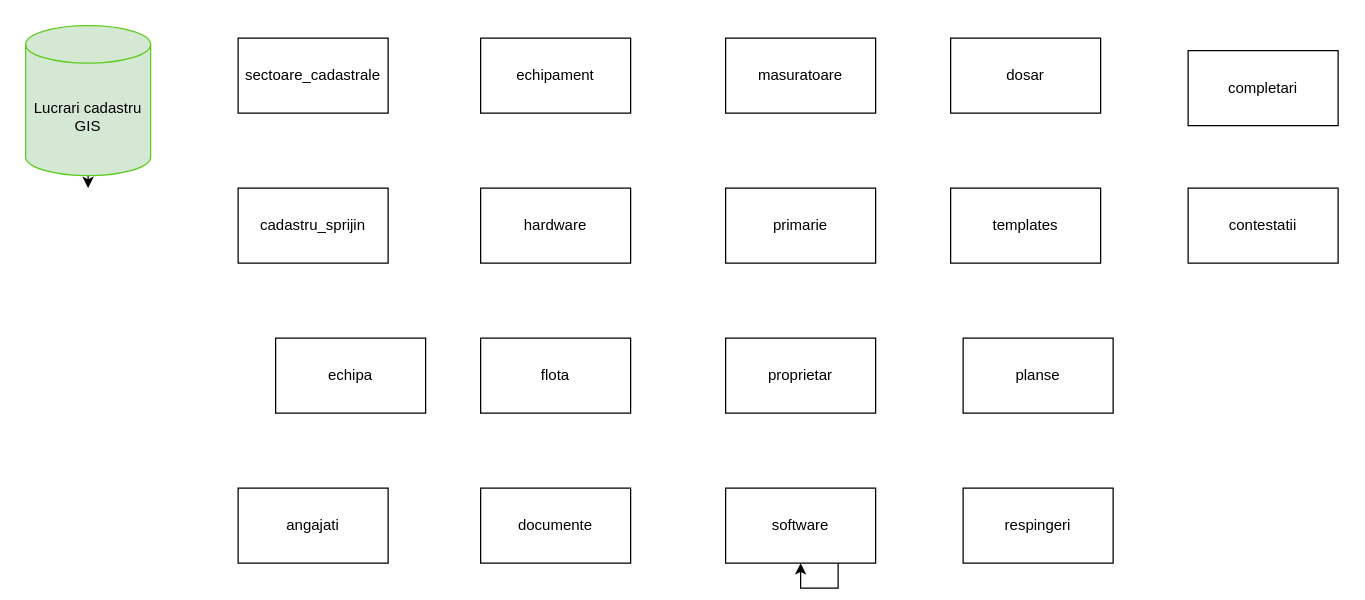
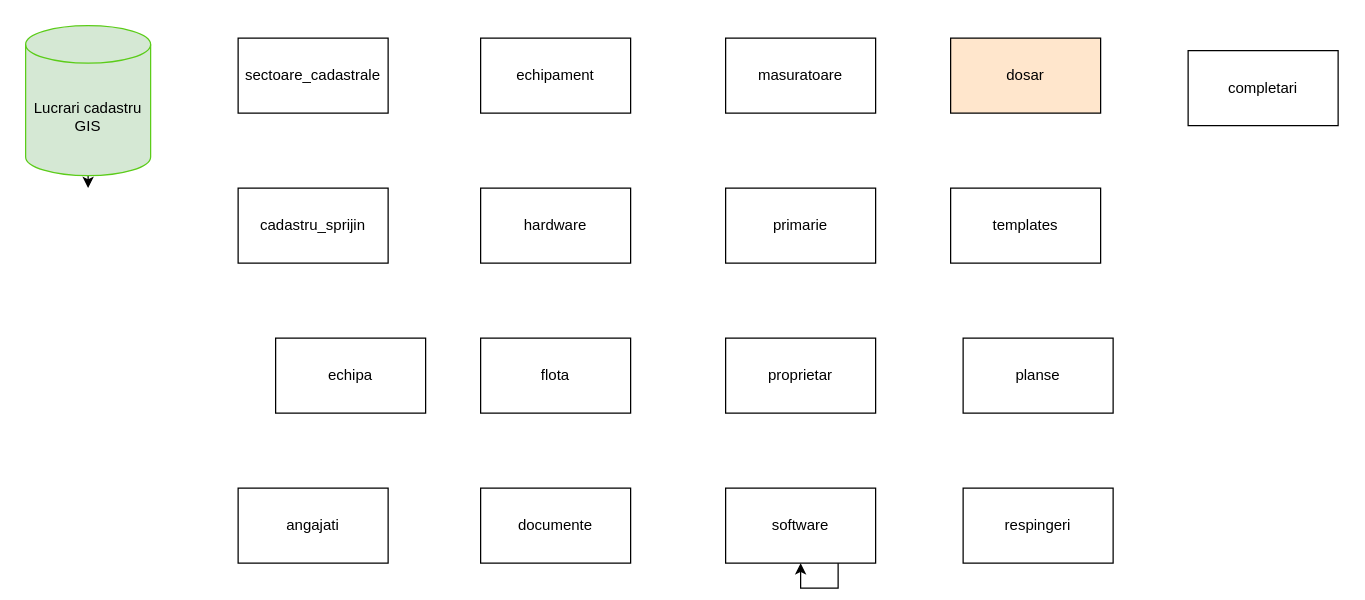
- <mxCell id="16" value="dosar" style="rounded=0;whiteSpace=wrap;html=1;" vertex="1" parent="1"><mxGeometry x="760" y="30" width="120" height="60" as="geometry" /></mxCell>
+ <mxCell id="16" value="dosar" style="rounded=0;whiteSpace=wrap;html=1;fillColor=#ffe6cc;" vertex="1" parent="1"><mxGeometry x="760" y="30" width="120" height="60" as="geometry" /></mxCell>
- <mxCell id="21" value="contestatii" style="rounded=0;whiteSpace=wrap;html=1;" vertex="1" parent="1"><mxGeometry x="950" y="150" width="120" height="60" as="geometry" /></mxCell>
